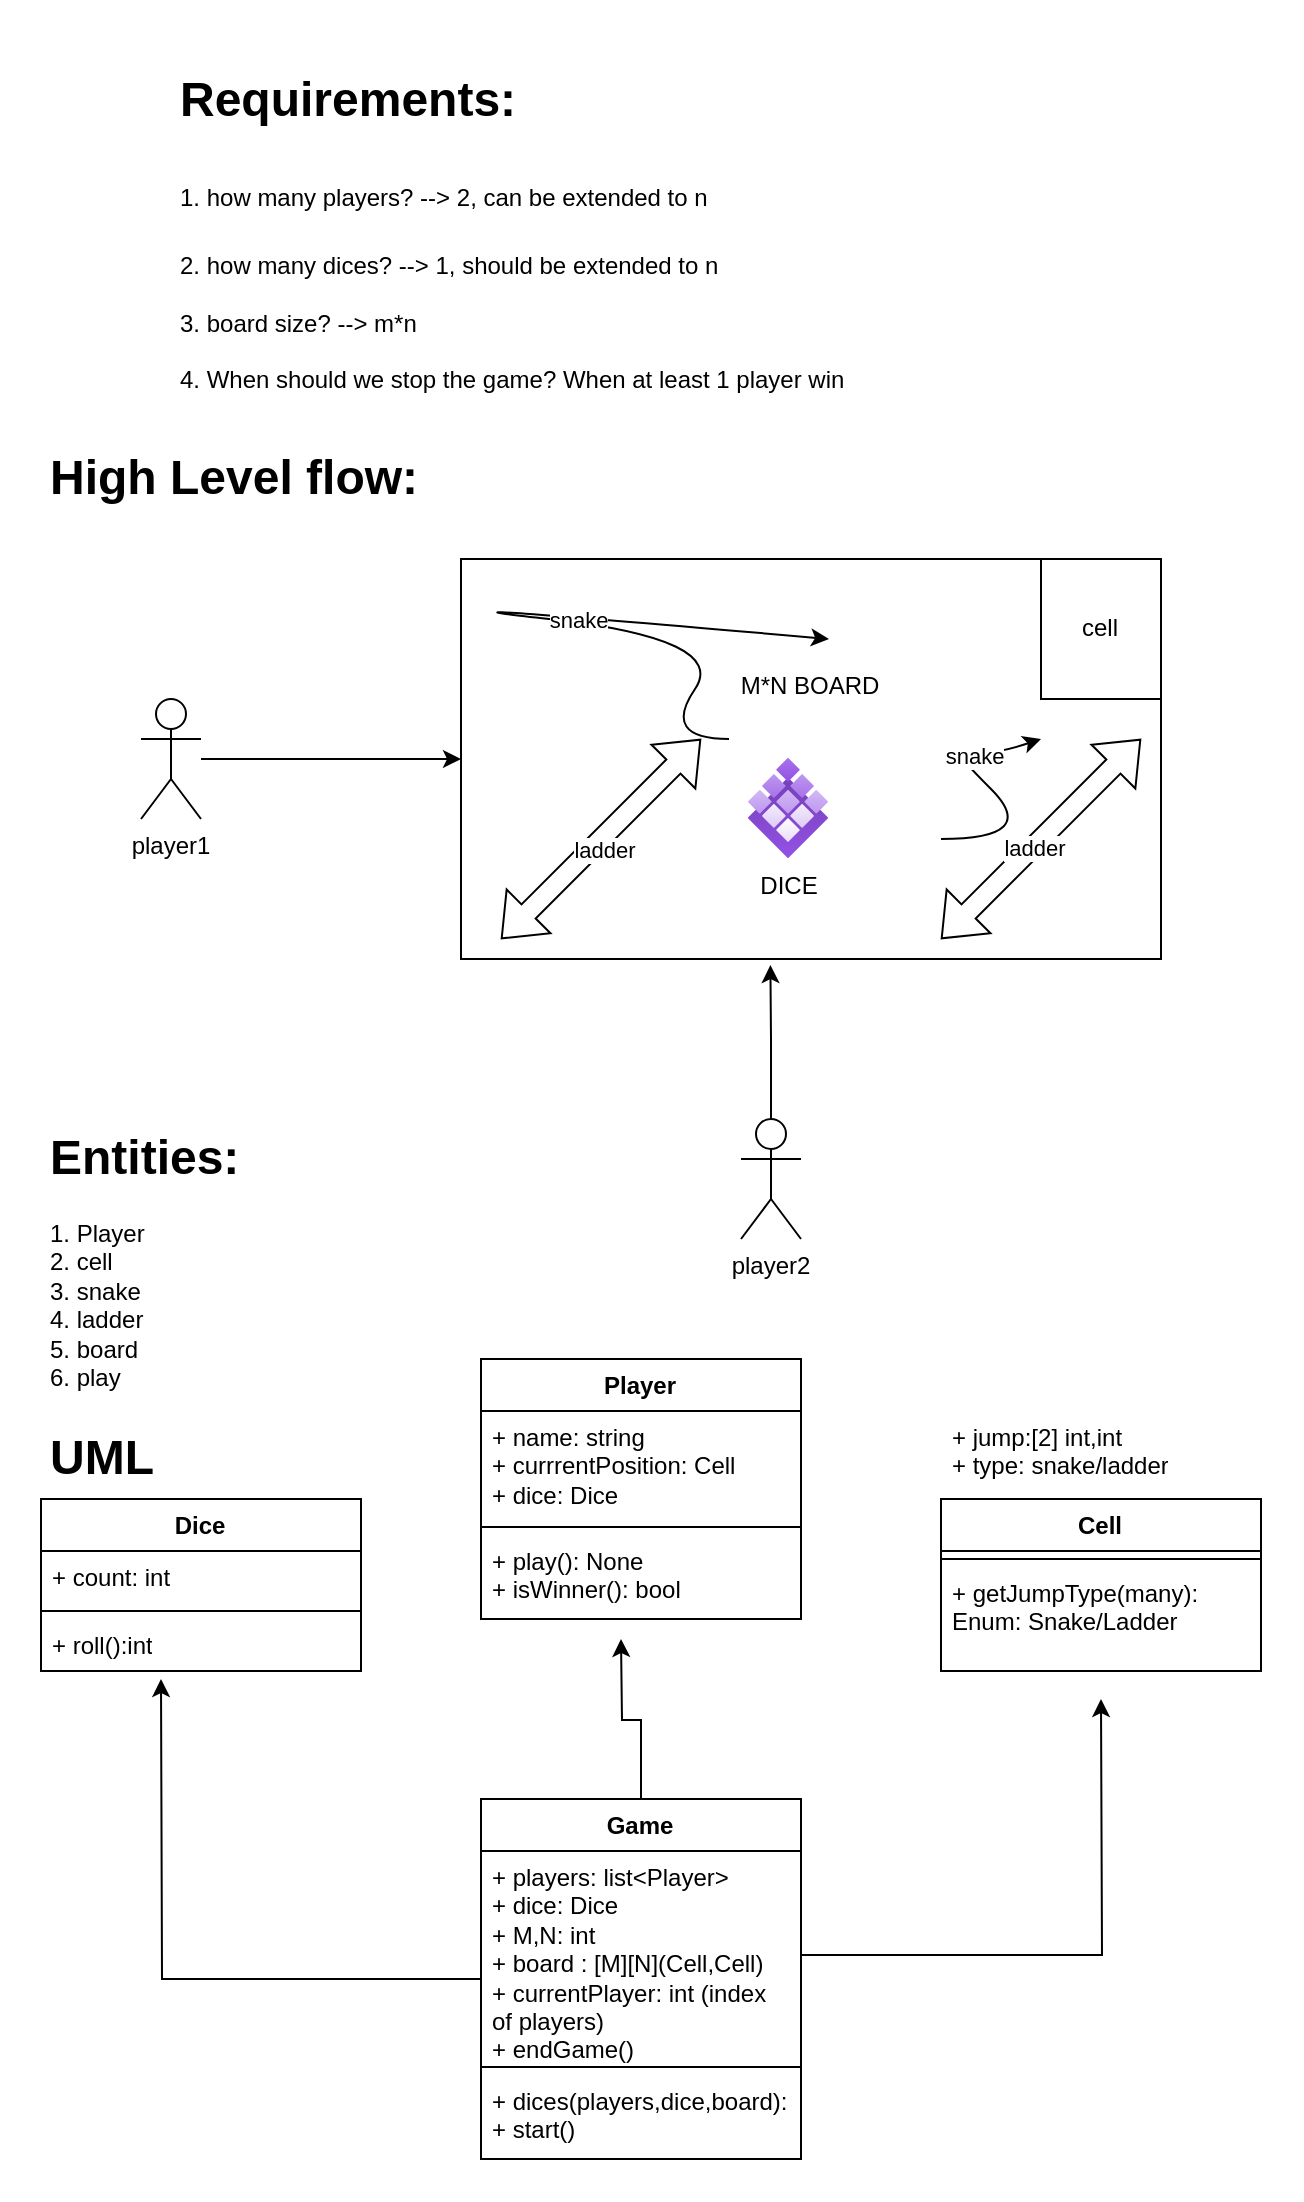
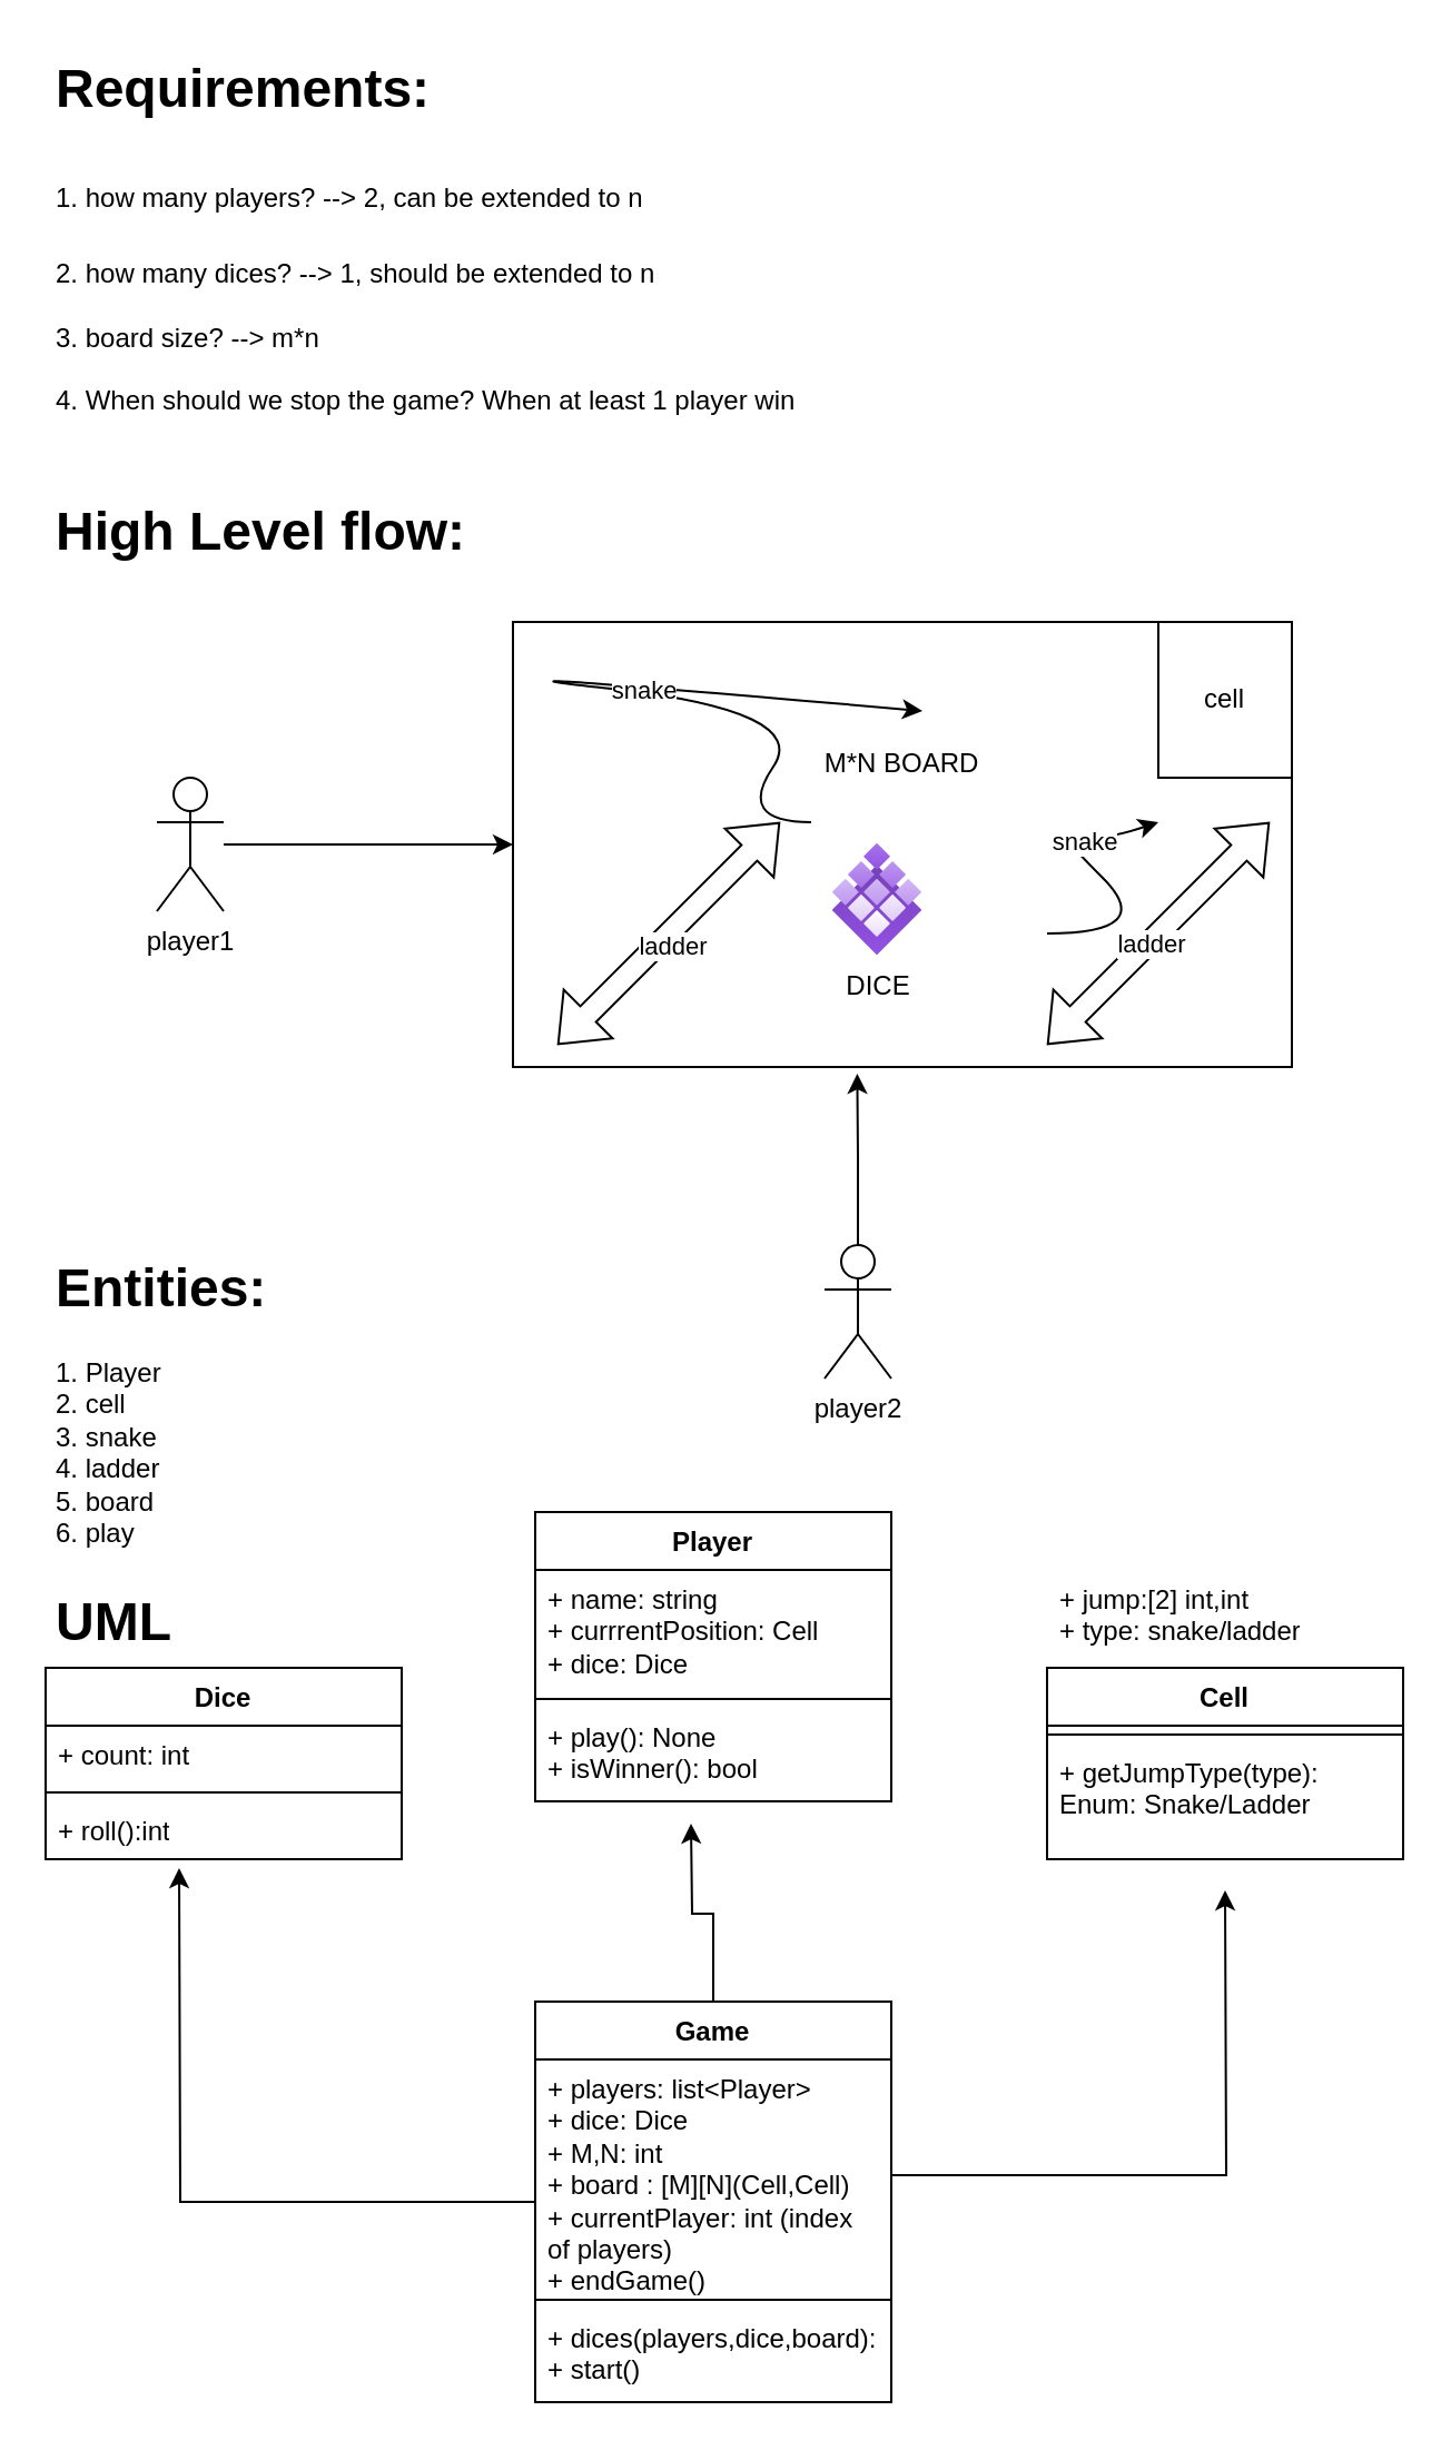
- <mxCell id="2" value="&lt;h1&gt;&lt;span style=&quot;background-color: initial;&quot;&gt;Requirements:&lt;/span&gt;&lt;/h1&gt;&lt;h1&gt;&lt;span style=&quot;font-size: 12px; font-weight: 400;&quot;&gt;1. how many players? --&amp;gt; 2, can be extended to n&lt;/span&gt;&lt;/h1&gt;&lt;div&gt;&lt;span style=&quot;font-size: 12px; font-weight: 400;&quot;&gt;2. how many dices? --&amp;gt; 1, should be extended to n&lt;/span&gt;&lt;/div&gt;&lt;div&gt;&lt;span style=&quot;font-size: 12px; font-weight: 400;&quot;&gt;&lt;br&gt;&lt;/span&gt;&lt;/div&gt;&lt;div&gt;&lt;span style=&quot;font-size: 12px; font-weight: 400;&quot;&gt;3. board size? --&amp;gt; m*n&lt;/span&gt;&lt;/div&gt;&lt;div&gt;&lt;span style=&quot;font-size: 12px; font-weight: 400;&quot;&gt;&lt;br&gt;&lt;/span&gt;&lt;/div&gt;&lt;div&gt;&lt;span style=&quot;font-size: 12px; font-weight: 400;&quot;&gt;4. When should we stop the game? When at least 1 player win&lt;/span&gt;&lt;/div&gt;" style="text;html=1;strokeColor=none;fillColor=none;spacing=5;spacingTop=-20;whiteSpace=wrap;overflow=hidden;rounded=0;" vertex="1" parent="1"><mxGeometry x="85" y="30" width="360" height="179" as="geometry" /></mxCell>
+ <mxCell id="2" value="&lt;h1&gt;&lt;span style=&quot;background-color: initial;&quot;&gt;Requirements:&lt;/span&gt;&lt;/h1&gt;&lt;h1&gt;&lt;span style=&quot;font-size: 12px; font-weight: 400;&quot;&gt;1. how many players? --&amp;gt; 2, can be extended to n&lt;/span&gt;&lt;/h1&gt;&lt;div&gt;&lt;span style=&quot;font-size: 12px; font-weight: 400;&quot;&gt;2. how many dices? --&amp;gt; 1, should be extended to n&lt;/span&gt;&lt;/div&gt;&lt;div&gt;&lt;span style=&quot;font-size: 12px; font-weight: 400;&quot;&gt;&lt;br&gt;&lt;/span&gt;&lt;/div&gt;&lt;div&gt;&lt;span style=&quot;font-size: 12px; font-weight: 400;&quot;&gt;3. board size? --&amp;gt; m*n&lt;/span&gt;&lt;/div&gt;&lt;div&gt;&lt;span style=&quot;font-size: 12px; font-weight: 400;&quot;&gt;&lt;br&gt;&lt;/span&gt;&lt;/div&gt;&lt;div&gt;&lt;span style=&quot;font-size: 12px; font-weight: 400;&quot;&gt;4. When should we stop the game? When at least 1 player win&lt;/span&gt;&lt;/div&gt;" style="text;html=1;strokeColor=none;fillColor=none;spacing=5;spacingTop=-20;whiteSpace=wrap;overflow=hidden;rounded=0;" vertex="1" parent="1"><mxGeometry x="20" y="20" width="360" height="179" as="geometry" /></mxCell>
- <mxCell id="27" value="+ getJumpType(many): Enum: Snake/Ladder" style="text;strokeColor=none;fillColor=none;align=left;verticalAlign=top;spacingLeft=4;spacingRight=4;overflow=hidden;rotatable=0;points=[[0,0.5],[1,0.5]];portConstraint=eastwest;whiteSpace=wrap;html=1;" vertex="1" parent="25"><mxGeometry y="34" width="160" height="52" as="geometry" /></mxCell>
+ <mxCell id="27" value="+ getJumpType(type): Enum: Snake/Ladder" style="text;strokeColor=none;fillColor=none;align=left;verticalAlign=top;spacingLeft=4;spacingRight=4;overflow=hidden;rotatable=0;points=[[0,0.5],[1,0.5]];portConstraint=eastwest;whiteSpace=wrap;html=1;" vertex="1" parent="25"><mxGeometry y="34" width="160" height="52" as="geometry" /></mxCell>
